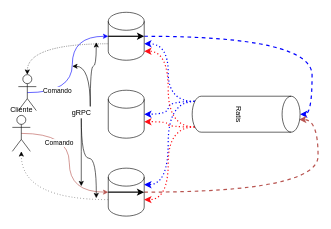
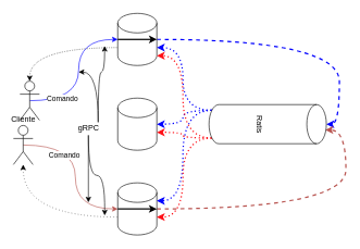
- <mxCell id="28" value="gRPC" style="text;html=1;align=center;verticalAlign=middle;resizable=0;points=[];autosize=1;" vertex="1" parent="1"><mxGeometry x="110" y="177" width="50" height="20" as="geometry" /></mxCell>
+ <mxCell id="28" value="gRPC" style="text;html=1;align=center;verticalAlign=middle;resizable=0;points=[];autosize=1;" vertex="1" parent="1"><mxGeometry x="110" y="187" width="50" height="20" as="geometry" /></mxCell>
